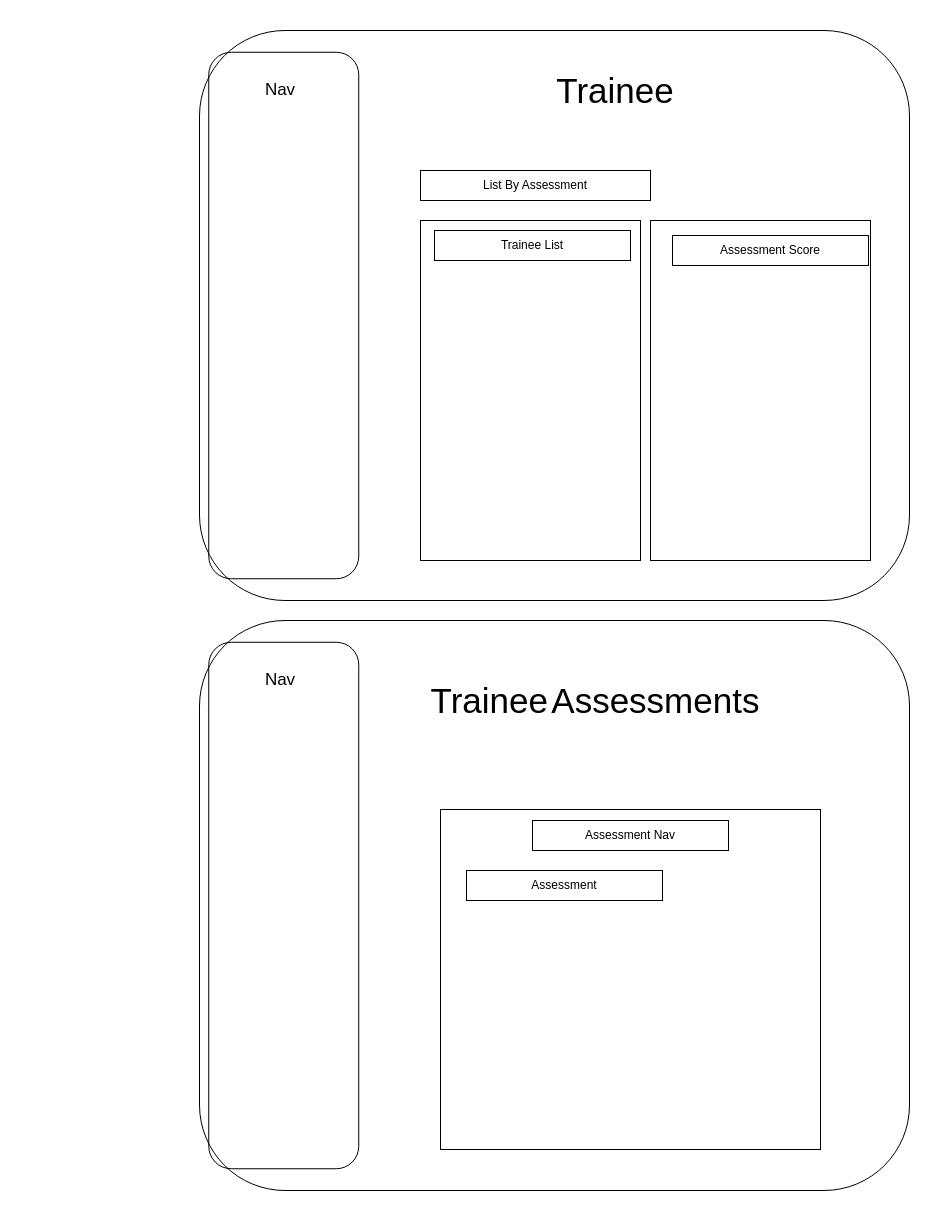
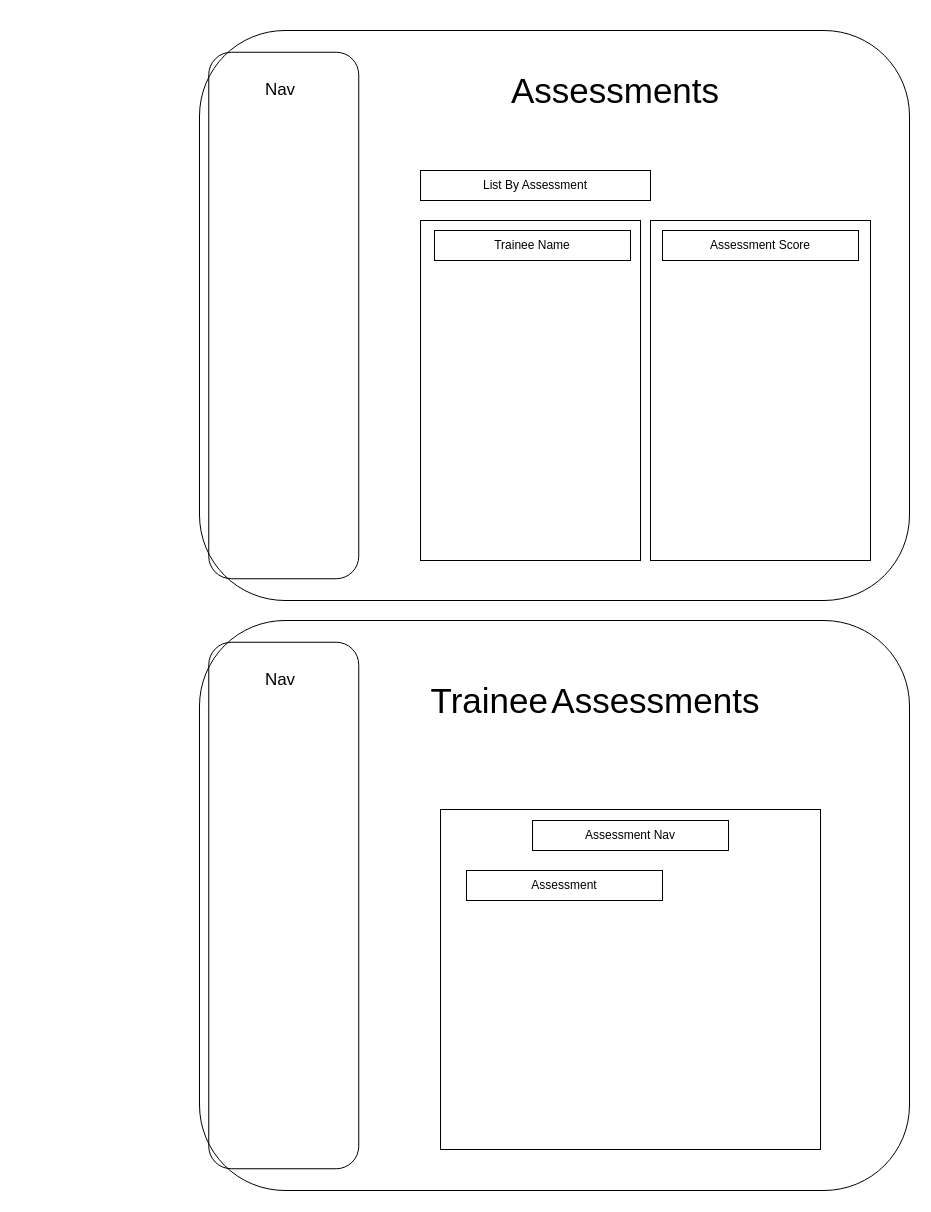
- <mxCell id="3" value="&lt;font style=&quot;font-size: 35px&quot;&gt;Trainee&lt;/font&gt;" style="text;html=1;strokeColor=none;fillColor=none;align=center;verticalAlign=middle;whiteSpace=wrap;rounded=0;" vertex="1" parent="1"><mxGeometry x="400" y="20" width="430" height="140" as="geometry" /></mxCell>
+ <mxCell id="3" value="&lt;font style=&quot;font-size: 35px&quot;&gt;Assessments&lt;/font&gt;" style="text;html=1;strokeColor=none;fillColor=none;align=center;verticalAlign=middle;whiteSpace=wrap;rounded=0;" vertex="1" parent="1"><mxGeometry x="400" y="20" width="430" height="140" as="geometry" /></mxCell>
- <mxCell id="8" value="Trainee List" style="rounded=0;whiteSpace=wrap;html=1;fillColor=none;" vertex="1" parent="1"><mxGeometry x="434" y="230" width="196" height="30" as="geometry" /></mxCell>
+ <mxCell id="8" value="Trainee Name" style="rounded=0;whiteSpace=wrap;html=1;fillColor=none;" vertex="1" parent="1"><mxGeometry x="434" y="230" width="196" height="30" as="geometry" /></mxCell>
- <mxCell id="10" value="Assessment Score" style="rounded=0;whiteSpace=wrap;html=1;fillColor=none;" vertex="1" parent="1"><mxGeometry x="672" y="235" width="196" height="30" as="geometry" /></mxCell>
+ <mxCell id="10" value="Assessment Score" style="rounded=0;whiteSpace=wrap;html=1;fillColor=none;" vertex="1" parent="1"><mxGeometry x="662" y="230" width="196" height="30" as="geometry" /></mxCell>
